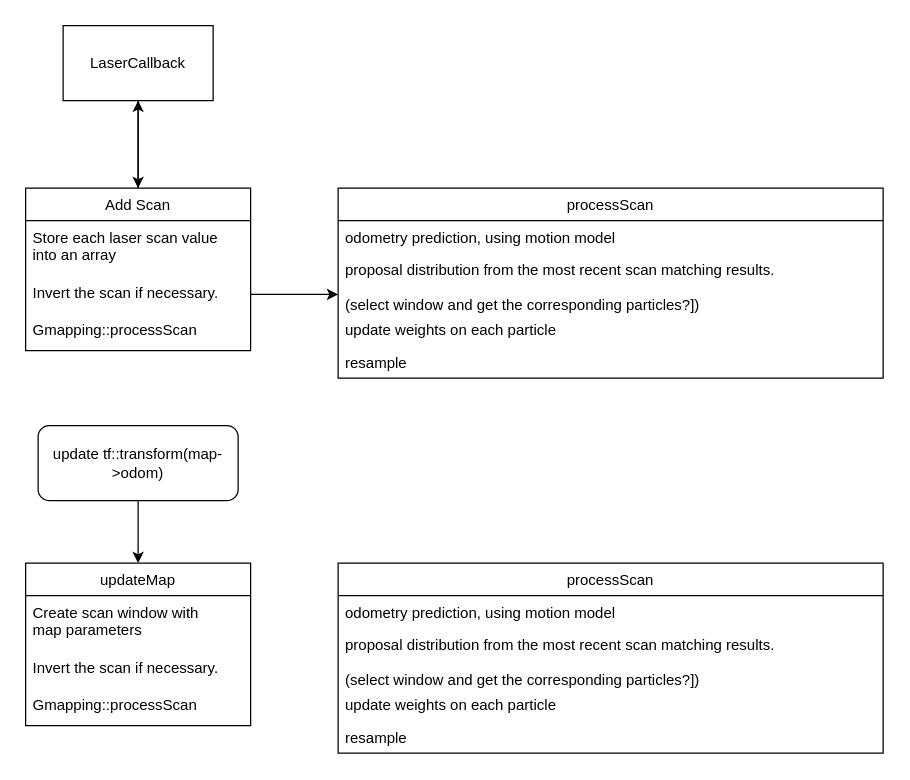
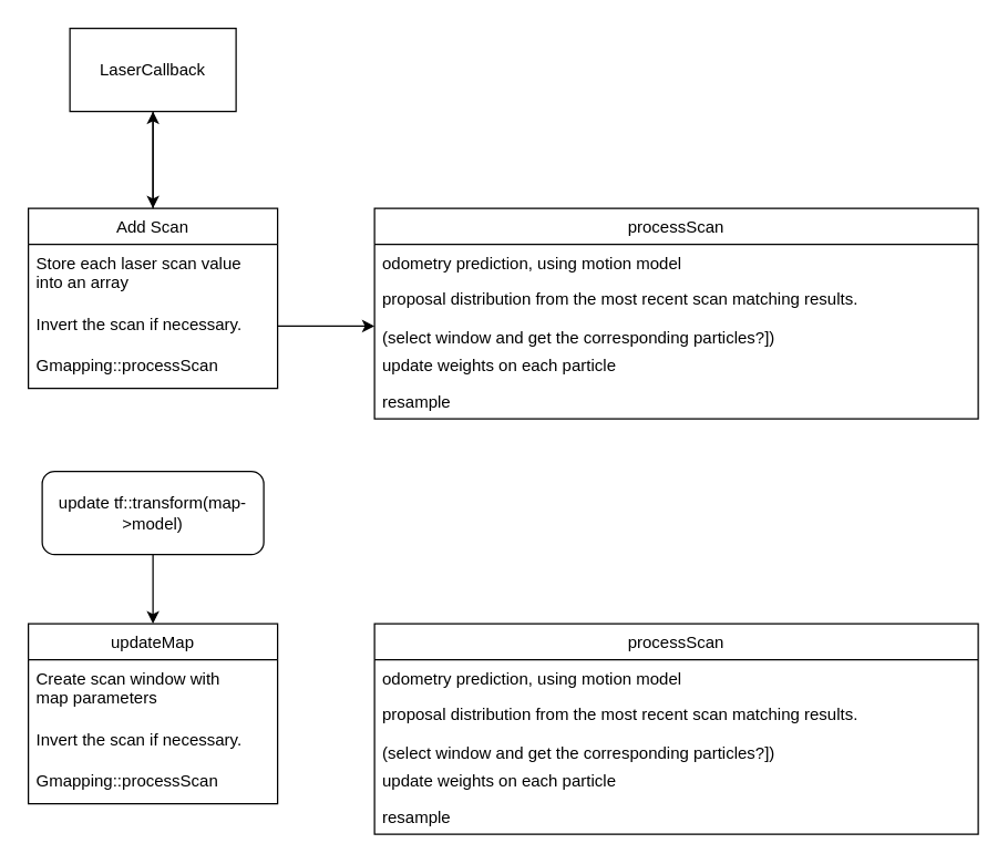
- <mxCell id="16" value="update tf::transform(map-&amp;gt;odom)" style="rounded=1;whiteSpace=wrap;html=1;" vertex="1" parent="1"><mxGeometry x="30" y="340" width="160" height="60" as="geometry" /></mxCell>
+ <mxCell id="16" value="update tf::transform(map-&amp;gt;model)" style="rounded=1;whiteSpace=wrap;html=1;" vertex="1" parent="1"><mxGeometry x="30" y="340" width="160" height="60" as="geometry" /></mxCell>
